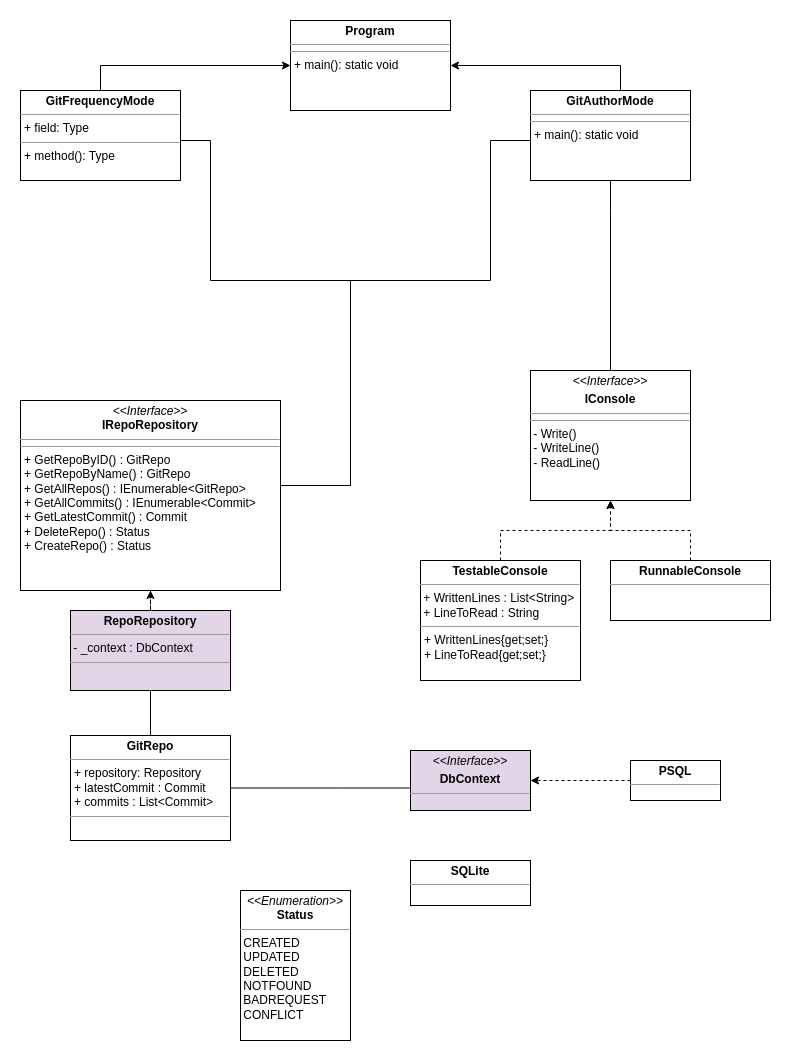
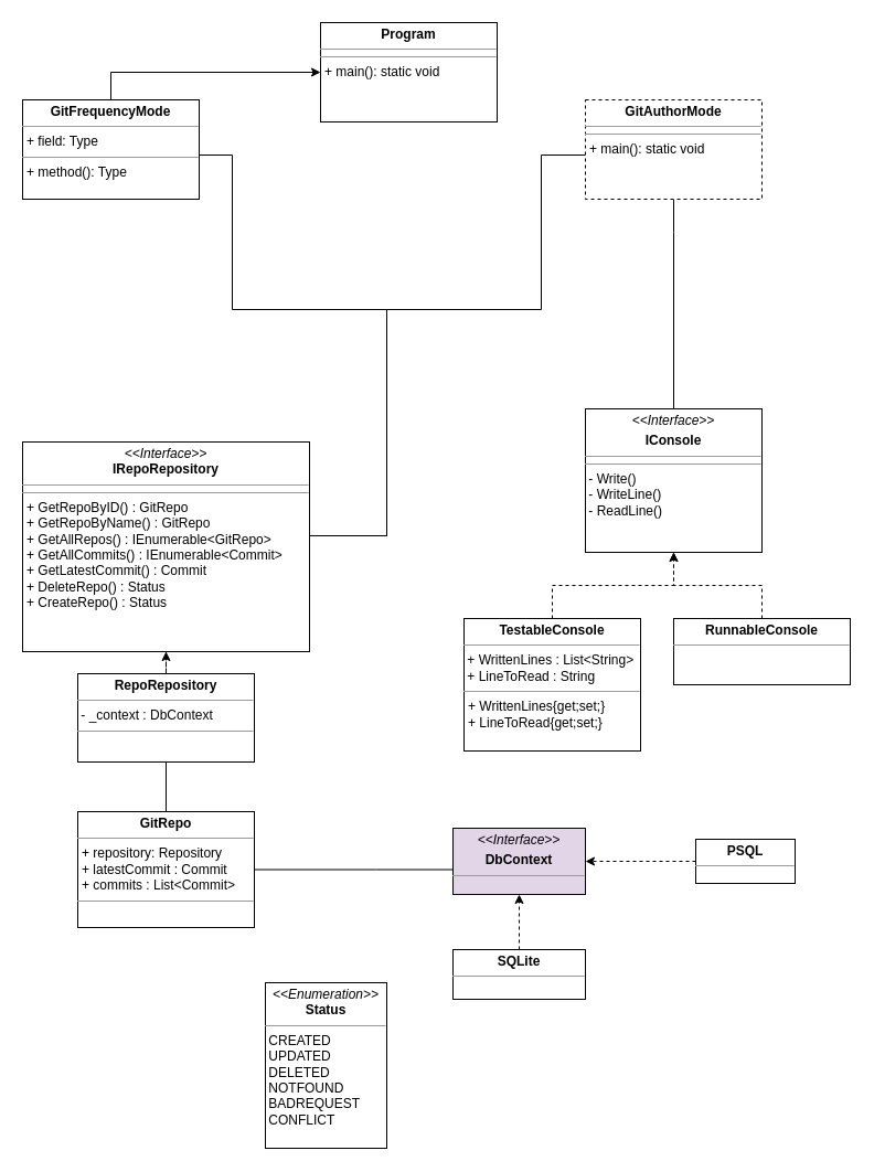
- <mxCell id="9" style="edgeStyle=orthogonalEdgeStyle;rounded=0;orthogonalLoop=1;jettySize=auto;html=1;strokeColor=default;endArrow=classic;endFill=1;" parent="1" source="11" target="12" edge="1"><mxGeometry relative="1" as="geometry"><Array as="points"><mxPoint x="620" y="65" /></Array></mxGeometry></mxCell>
- <mxCell id="11" value="&lt;p style=&quot;margin:0px;margin-top:4px;text-align:center;&quot;&gt;&lt;b&gt;GitAuthorMode&lt;/b&gt;&lt;/p&gt;&lt;hr size=&quot;1&quot;&gt;&lt;hr size=&quot;1&quot;&gt;&lt;p style=&quot;margin:0px;margin-left:4px;&quot;&gt;+ main(): static void&lt;br&gt;&lt;/p&gt;" style="verticalAlign=top;align=left;overflow=fill;fontSize=12;fontFamily=Helvetica;html=1;" parent="1" vertex="1"><mxGeometry x="530" y="90" width="160" height="90" as="geometry" /></mxCell>
+ <mxCell id="11" value="&lt;p style=&quot;margin:0px;margin-top:4px;text-align:center;&quot;&gt;&lt;b&gt;GitAuthorMode&lt;/b&gt;&lt;/p&gt;&lt;hr size=&quot;1&quot;&gt;&lt;hr size=&quot;1&quot;&gt;&lt;p style=&quot;margin:0px;margin-left:4px;&quot;&gt;+ main(): static void&lt;br&gt;&lt;/p&gt;" style="verticalAlign=top;align=left;overflow=fill;fontSize=12;fontFamily=Helvetica;html=1;dashed=1;" parent="1" vertex="1"><mxGeometry x="530" y="90" width="160" height="90" as="geometry" /></mxCell>
- <mxCell id="5" value="&lt;p style=&quot;margin:0px;margin-top:4px;text-align:center;&quot;&gt;&lt;b&gt;RepoRepository&lt;/b&gt;&lt;/p&gt;&lt;hr size=&quot;1&quot;&gt;&amp;nbsp;- _context : DbContext&lt;br&gt;&lt;hr size=&quot;1&quot;&gt;&lt;p style=&quot;margin:0px;margin-left:4px;&quot;&gt;&lt;br&gt;&lt;/p&gt;" style="verticalAlign=top;align=left;overflow=fill;fontSize=12;fontFamily=Helvetica;html=1;fillColor=#e1d5e7;" parent="1" vertex="1"><mxGeometry x="70" y="610" width="160" height="80" as="geometry" /></mxCell>
+ <mxCell id="5" value="&lt;p style=&quot;margin:0px;margin-top:4px;text-align:center;&quot;&gt;&lt;b&gt;RepoRepository&lt;/b&gt;&lt;/p&gt;&lt;hr size=&quot;1&quot;&gt;&amp;nbsp;- _context : DbContext&lt;br&gt;&lt;hr size=&quot;1&quot;&gt;&lt;p style=&quot;margin:0px;margin-left:4px;&quot;&gt;&lt;br&gt;&lt;/p&gt;" style="verticalAlign=top;align=left;overflow=fill;fontSize=12;fontFamily=Helvetica;html=1;" parent="1" vertex="1"><mxGeometry x="70" y="610" width="160" height="80" as="geometry" /></mxCell>
+ <mxCell id="25" style="edgeStyle=orthogonalEdgeStyle;rounded=0;orthogonalLoop=1;jettySize=auto;html=1;strokeColor=default;endArrow=classic;endFill=1;dashed=1;" parent="1" source="24" target="23" edge="1"><mxGeometry relative="1" as="geometry"><mxPoint x="640" y="790" as="sourcePoint" /><mxPoint x="550" y="790" as="targetPoint" /></mxGeometry></mxCell>
